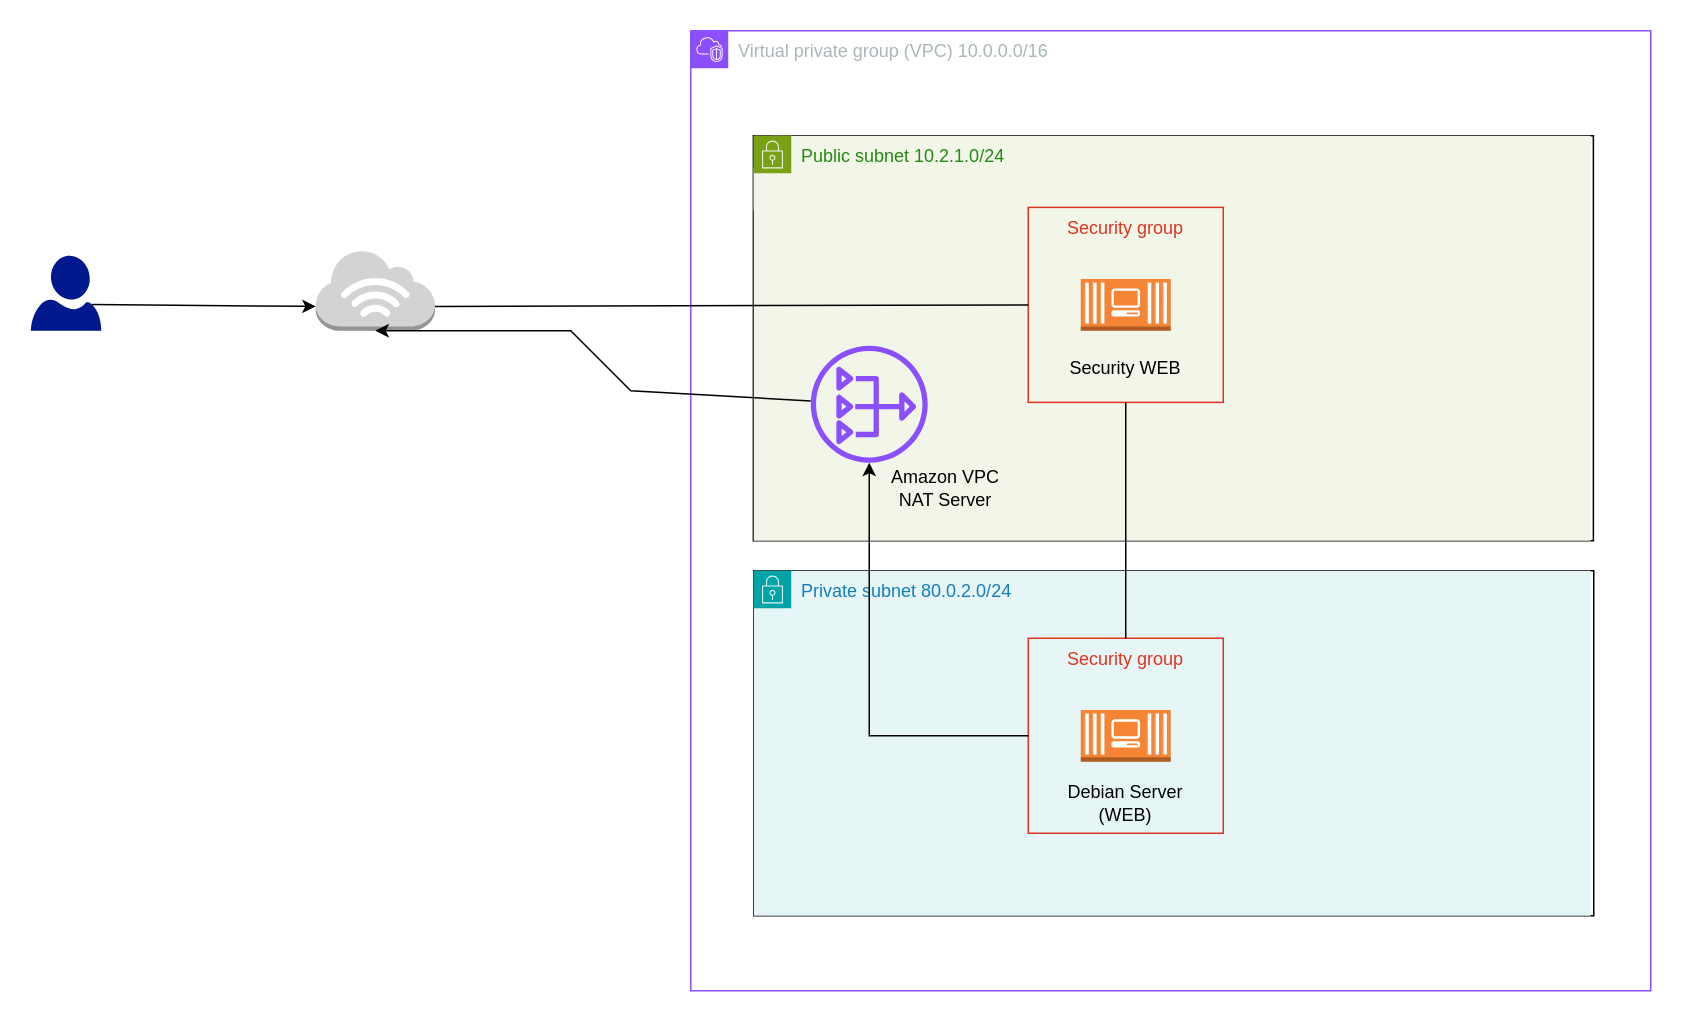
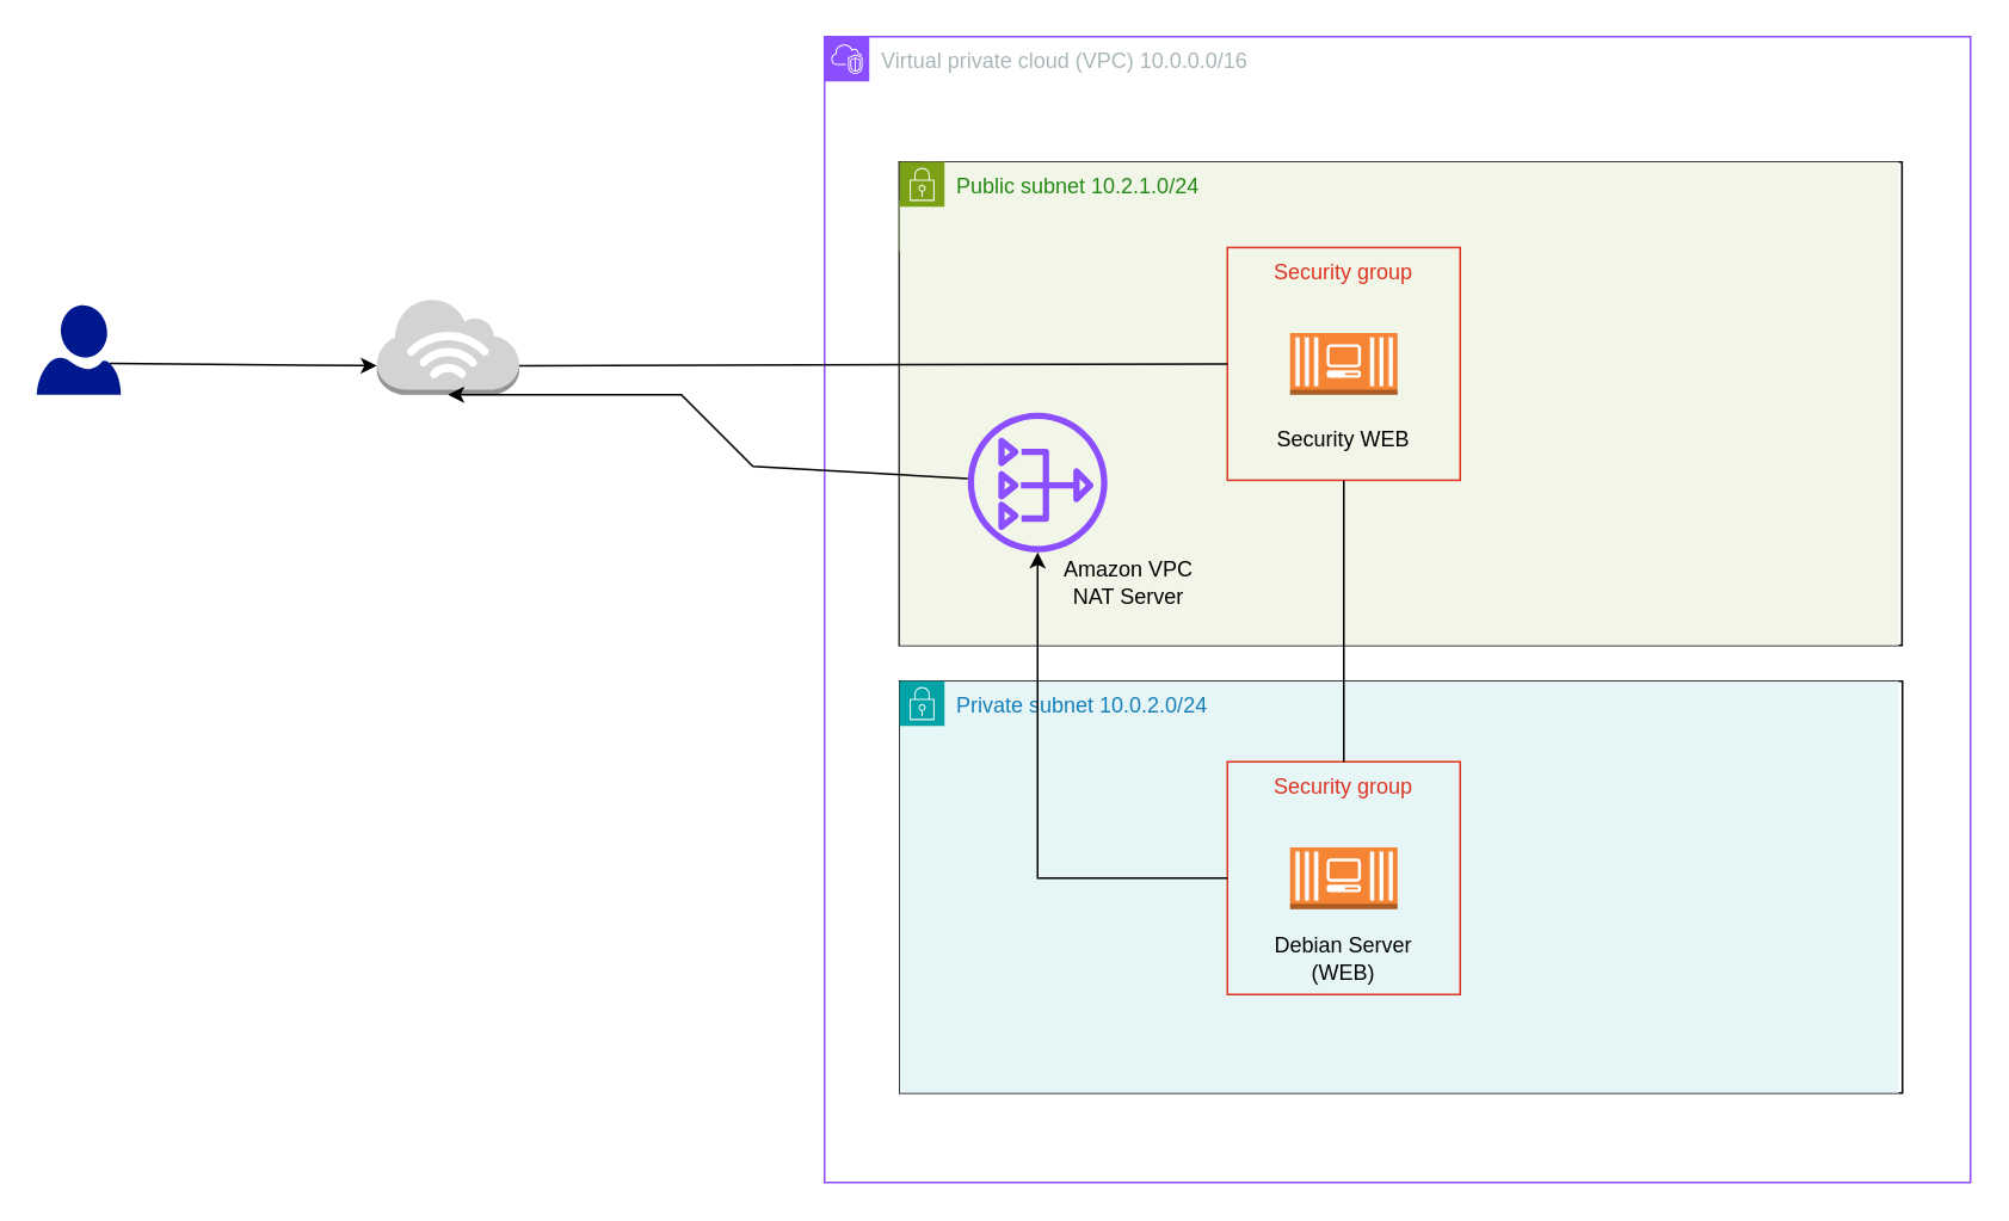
- <mxCell id="15" value="Virtual private group (VPC) 10.0.0.0/16" style="points=[[0,0],[0.25,0],[0.5,0],[0.75,0],[1,0],[1,0.25],[1,0.5],[1,0.75],[1,1],[0.75,1],[0.5,1],[0.25,1],[0,1],[0,0.75],[0,0.5],[0,0.25]];outlineConnect=0;gradientColor=none;html=1;whiteSpace=wrap;fontSize=12;fontStyle=0;container=1;pointerEvents=0;collapsible=0;recursiveResize=0;shape=mxgraph.aws4.group;grIcon=mxgraph.aws4.group_vpc2;strokeColor=#8C4FFF;fillColor=none;verticalAlign=top;align=left;spacingLeft=30;fontColor=#AAB7B8;dashed=0;" vertex="1" parent="1"><mxGeometry x="460" y="20" width="640" height="640" as="geometry" /></mxCell>
+ <mxCell id="15" value="Virtual private cloud (VPC) 10.0.0.0/16" style="points=[[0,0],[0.25,0],[0.5,0],[0.75,0],[1,0],[1,0.25],[1,0.5],[1,0.75],[1,1],[0.75,1],[0.5,1],[0.25,1],[0,1],[0,0.75],[0,0.5],[0,0.25]];outlineConnect=0;gradientColor=none;html=1;whiteSpace=wrap;fontSize=12;fontStyle=0;container=1;pointerEvents=0;collapsible=0;recursiveResize=0;shape=mxgraph.aws4.group;grIcon=mxgraph.aws4.group_vpc2;strokeColor=#8C4FFF;fillColor=none;verticalAlign=top;align=left;spacingLeft=30;fontColor=#AAB7B8;dashed=0;" vertex="1" parent="1"><mxGeometry x="460" y="20" width="640" height="640" as="geometry" /></mxCell>
- <mxCell id="10" value="Private subnet 80.0.2.0/24" style="points=[[0,0],[0.25,0],[0.5,0],[0.75,0],[1,0],[1,0.25],[1,0.5],[1,0.75],[1,1],[0.75,1],[0.5,1],[0.25,1],[0,1],[0,0.75],[0,0.5],[0,0.25]];outlineConnect=0;gradientColor=none;html=1;whiteSpace=wrap;fontSize=12;fontStyle=0;container=1;pointerEvents=0;collapsible=0;recursiveResize=0;shape=mxgraph.aws4.group;grIcon=mxgraph.aws4.group_security_group;grStroke=0;strokeColor=#00A4A6;fillColor=#E6F6F7;verticalAlign=top;align=left;spacingLeft=30;fontColor=#147EBA;dashed=0;" vertex="1" parent="1"><mxGeometry x="502" y="380" width="558" height="230" as="geometry" /></mxCell>
+ <mxCell id="10" value="Private subnet 10.0.2.0/24" style="points=[[0,0],[0.25,0],[0.5,0],[0.75,0],[1,0],[1,0.25],[1,0.5],[1,0.75],[1,1],[0.75,1],[0.5,1],[0.25,1],[0,1],[0,0.75],[0,0.5],[0,0.25]];outlineConnect=0;gradientColor=none;html=1;whiteSpace=wrap;fontSize=12;fontStyle=0;container=1;pointerEvents=0;collapsible=0;recursiveResize=0;shape=mxgraph.aws4.group;grIcon=mxgraph.aws4.group_security_group;grStroke=0;strokeColor=#00A4A6;fillColor=#E6F6F7;verticalAlign=top;align=left;spacingLeft=30;fontColor=#147EBA;dashed=0;" vertex="1" parent="1"><mxGeometry x="502" y="380" width="558" height="230" as="geometry" /></mxCell>
